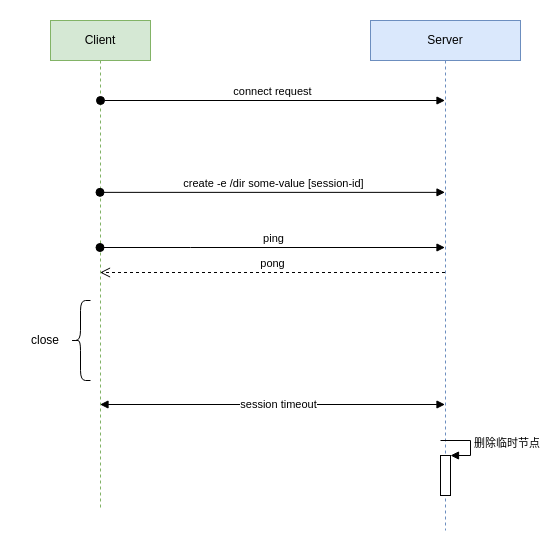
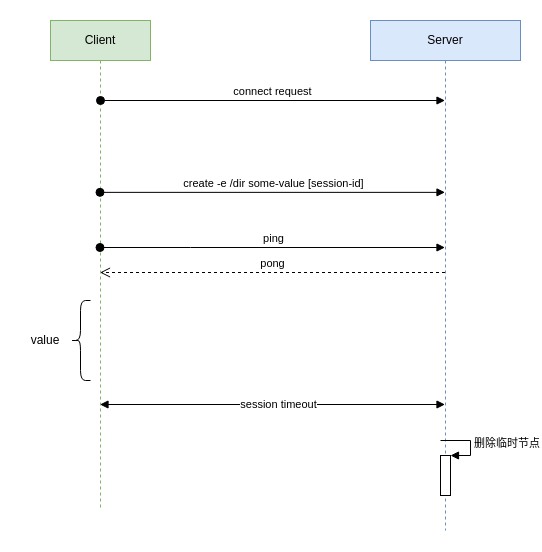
- <mxCell id="13" value="close" style="text;html=1;strokeColor=none;fillColor=none;align=center;verticalAlign=middle;whiteSpace=wrap;rounded=0;" vertex="1" parent="1"><mxGeometry x="20" y="325" width="50" height="30" as="geometry" /></mxCell>
+ <mxCell id="13" value="value" style="text;html=1;strokeColor=none;fillColor=none;align=center;verticalAlign=middle;whiteSpace=wrap;rounded=0;" vertex="1" parent="1"><mxGeometry x="20" y="325" width="50" height="30" as="geometry" /></mxCell>
